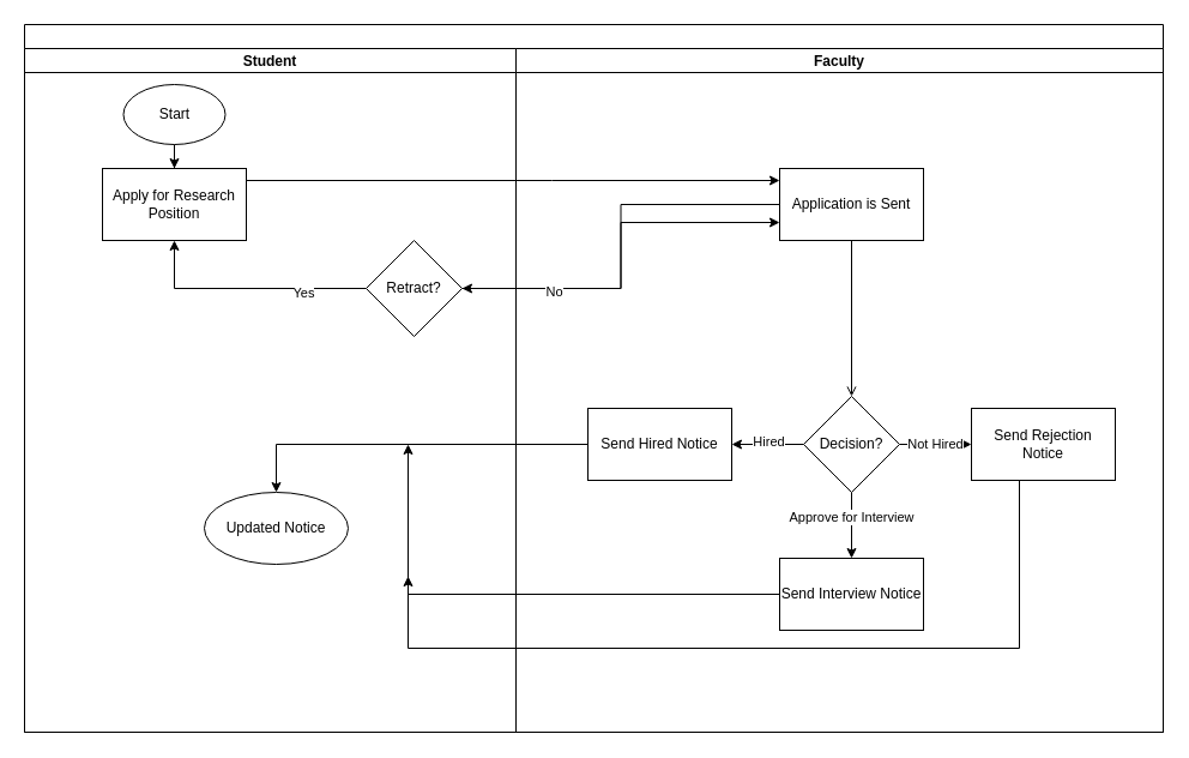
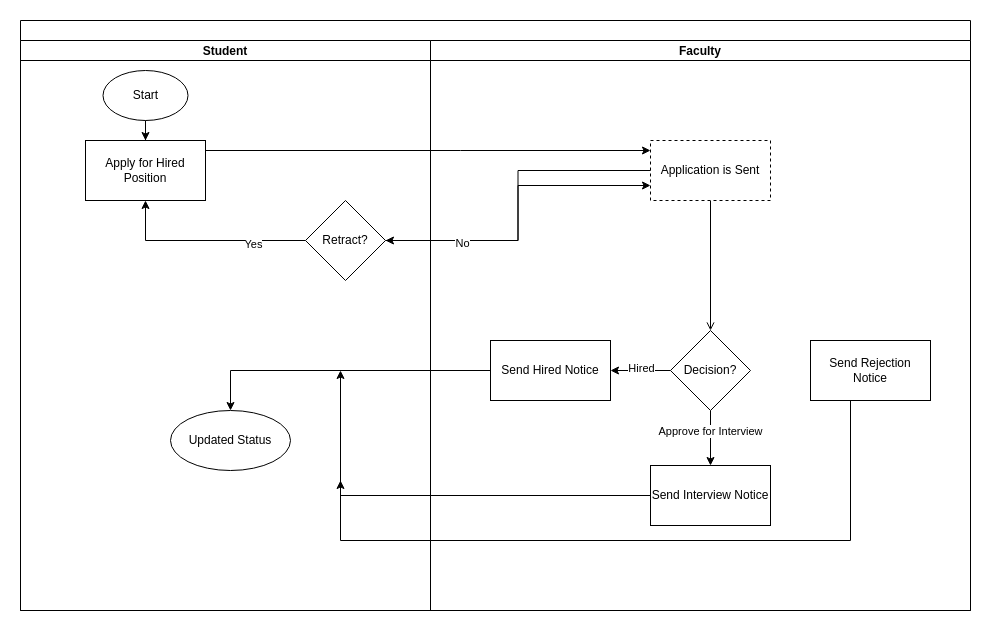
- <mxCell id="7" value="Apply for Research Position" style="whiteSpace=wrap;html=1;" vertex="1" parent="4"><mxGeometry x="65" y="100" width="120" height="60" as="geometry" /></mxCell>
+ <mxCell id="7" value="Apply for Hired Position" style="whiteSpace=wrap;html=1;" vertex="1" parent="4"><mxGeometry x="65" y="100" width="120" height="60" as="geometry" /></mxCell>
- <mxCell id="14" value="Application is Sent" style="whiteSpace=wrap;html=1;" vertex="1" parent="12"><mxGeometry x="220" y="100" width="120" height="60" as="geometry" /></mxCell>
+ <mxCell id="14" value="Application is Sent" style="whiteSpace=wrap;html=1;dashed=1;" vertex="1" parent="12"><mxGeometry x="220" y="100" width="120" height="60" as="geometry" /></mxCell>
- <mxCell id="15" value="Not Hired" style="edgeStyle=orthogonalEdgeStyle;rounded=0;orthogonalLoop=1;jettySize=auto;html=1;" edge="1" parent="12" source="20" target="21"><mxGeometry relative="1" as="geometry" /></mxCell>
- <mxCell id="11" value="Updated Notice" style="ellipse;whiteSpace=wrap;html=1;" vertex="1" parent="4"><mxGeometry x="150" y="370" width="120" height="60" as="geometry" /></mxCell>
+ <mxCell id="11" value="Updated Status" style="ellipse;whiteSpace=wrap;html=1;" vertex="1" parent="4"><mxGeometry x="150" y="370" width="120" height="60" as="geometry" /></mxCell>
